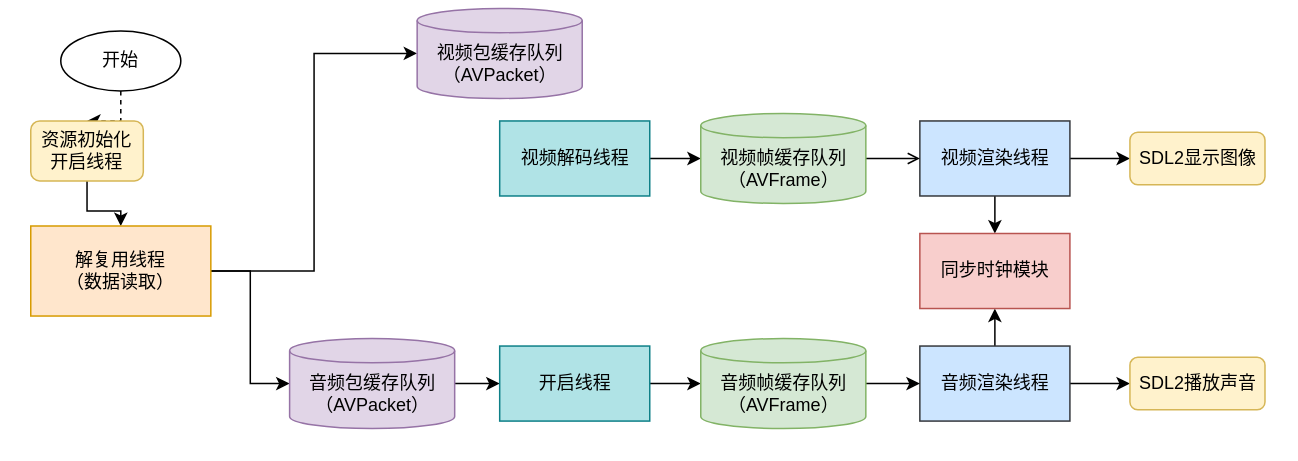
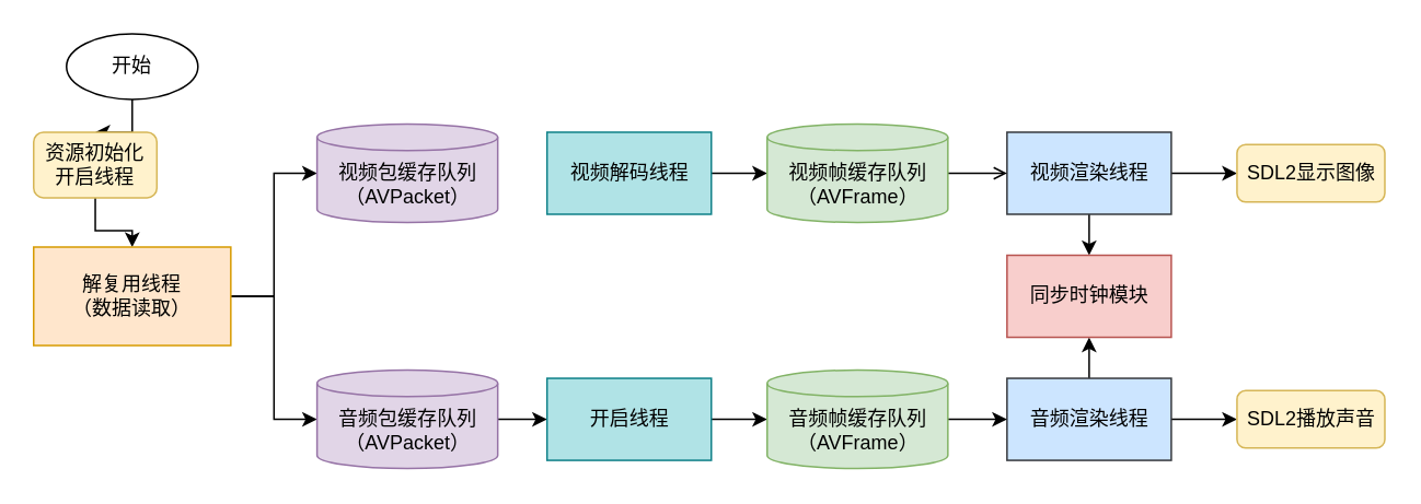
- <mxCell id="9" value="视频包缓存队列（AVPacket）" style="shape=cylinder3;whiteSpace=wrap;html=1;boundedLbl=1;backgroundOutline=1;size=8.095;fillColor=#e1d5e7;strokeColor=#9673a6;" parent="1" vertex="1"><mxGeometry x="277.5" y="5" width="110" height="60" as="geometry" /></mxCell>
+ <mxCell id="9" value="视频包缓存队列（AVPacket）" style="shape=cylinder3;whiteSpace=wrap;html=1;boundedLbl=1;backgroundOutline=1;size=8.095;fillColor=#e1d5e7;strokeColor=#9673a6;" parent="1" vertex="1"><mxGeometry x="192.5" y="75" width="110" height="60" as="geometry" /></mxCell>
- <mxCell id="2" style="edgeStyle=orthogonalEdgeStyle;rounded=0;orthogonalLoop=1;jettySize=auto;html=1;dashed=1;" parent="1" source="3" target="5" edge="1"><mxGeometry relative="1" as="geometry" /></mxCell>
+ <mxCell id="2" style="edgeStyle=orthogonalEdgeStyle;rounded=0;orthogonalLoop=1;jettySize=auto;html=1;" parent="1" source="3" target="5" edge="1"><mxGeometry relative="1" as="geometry" /></mxCell>
